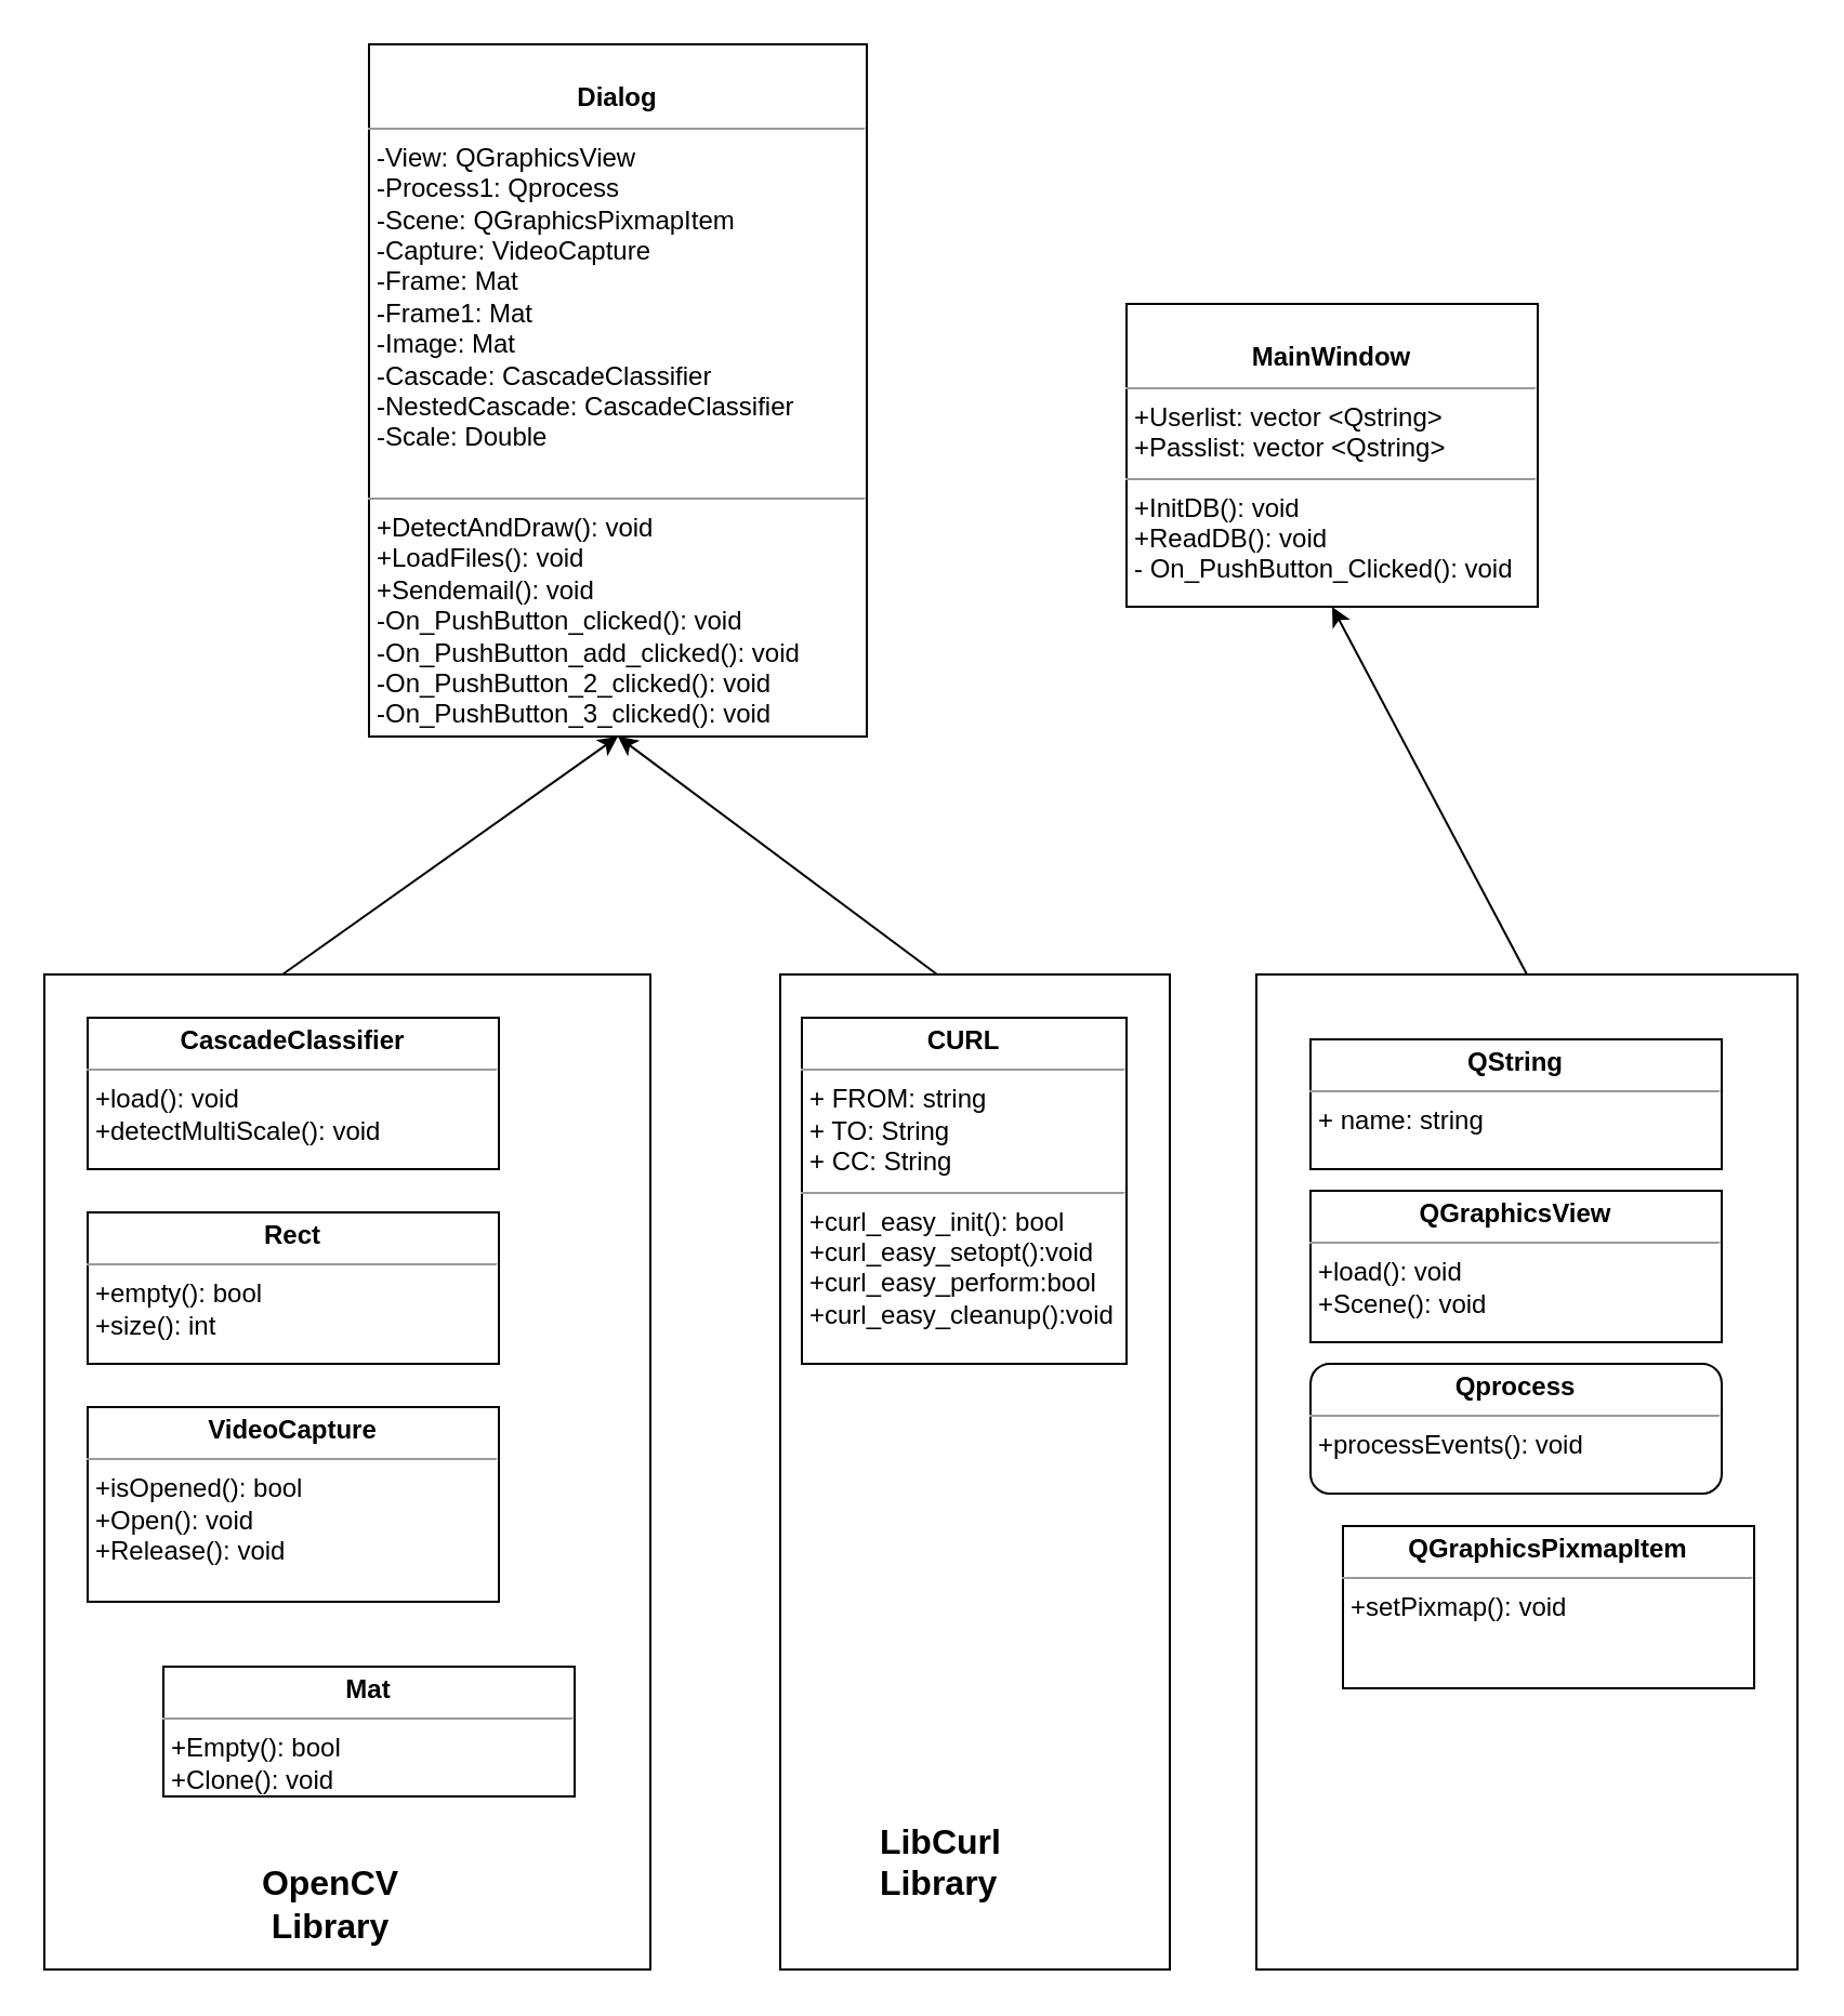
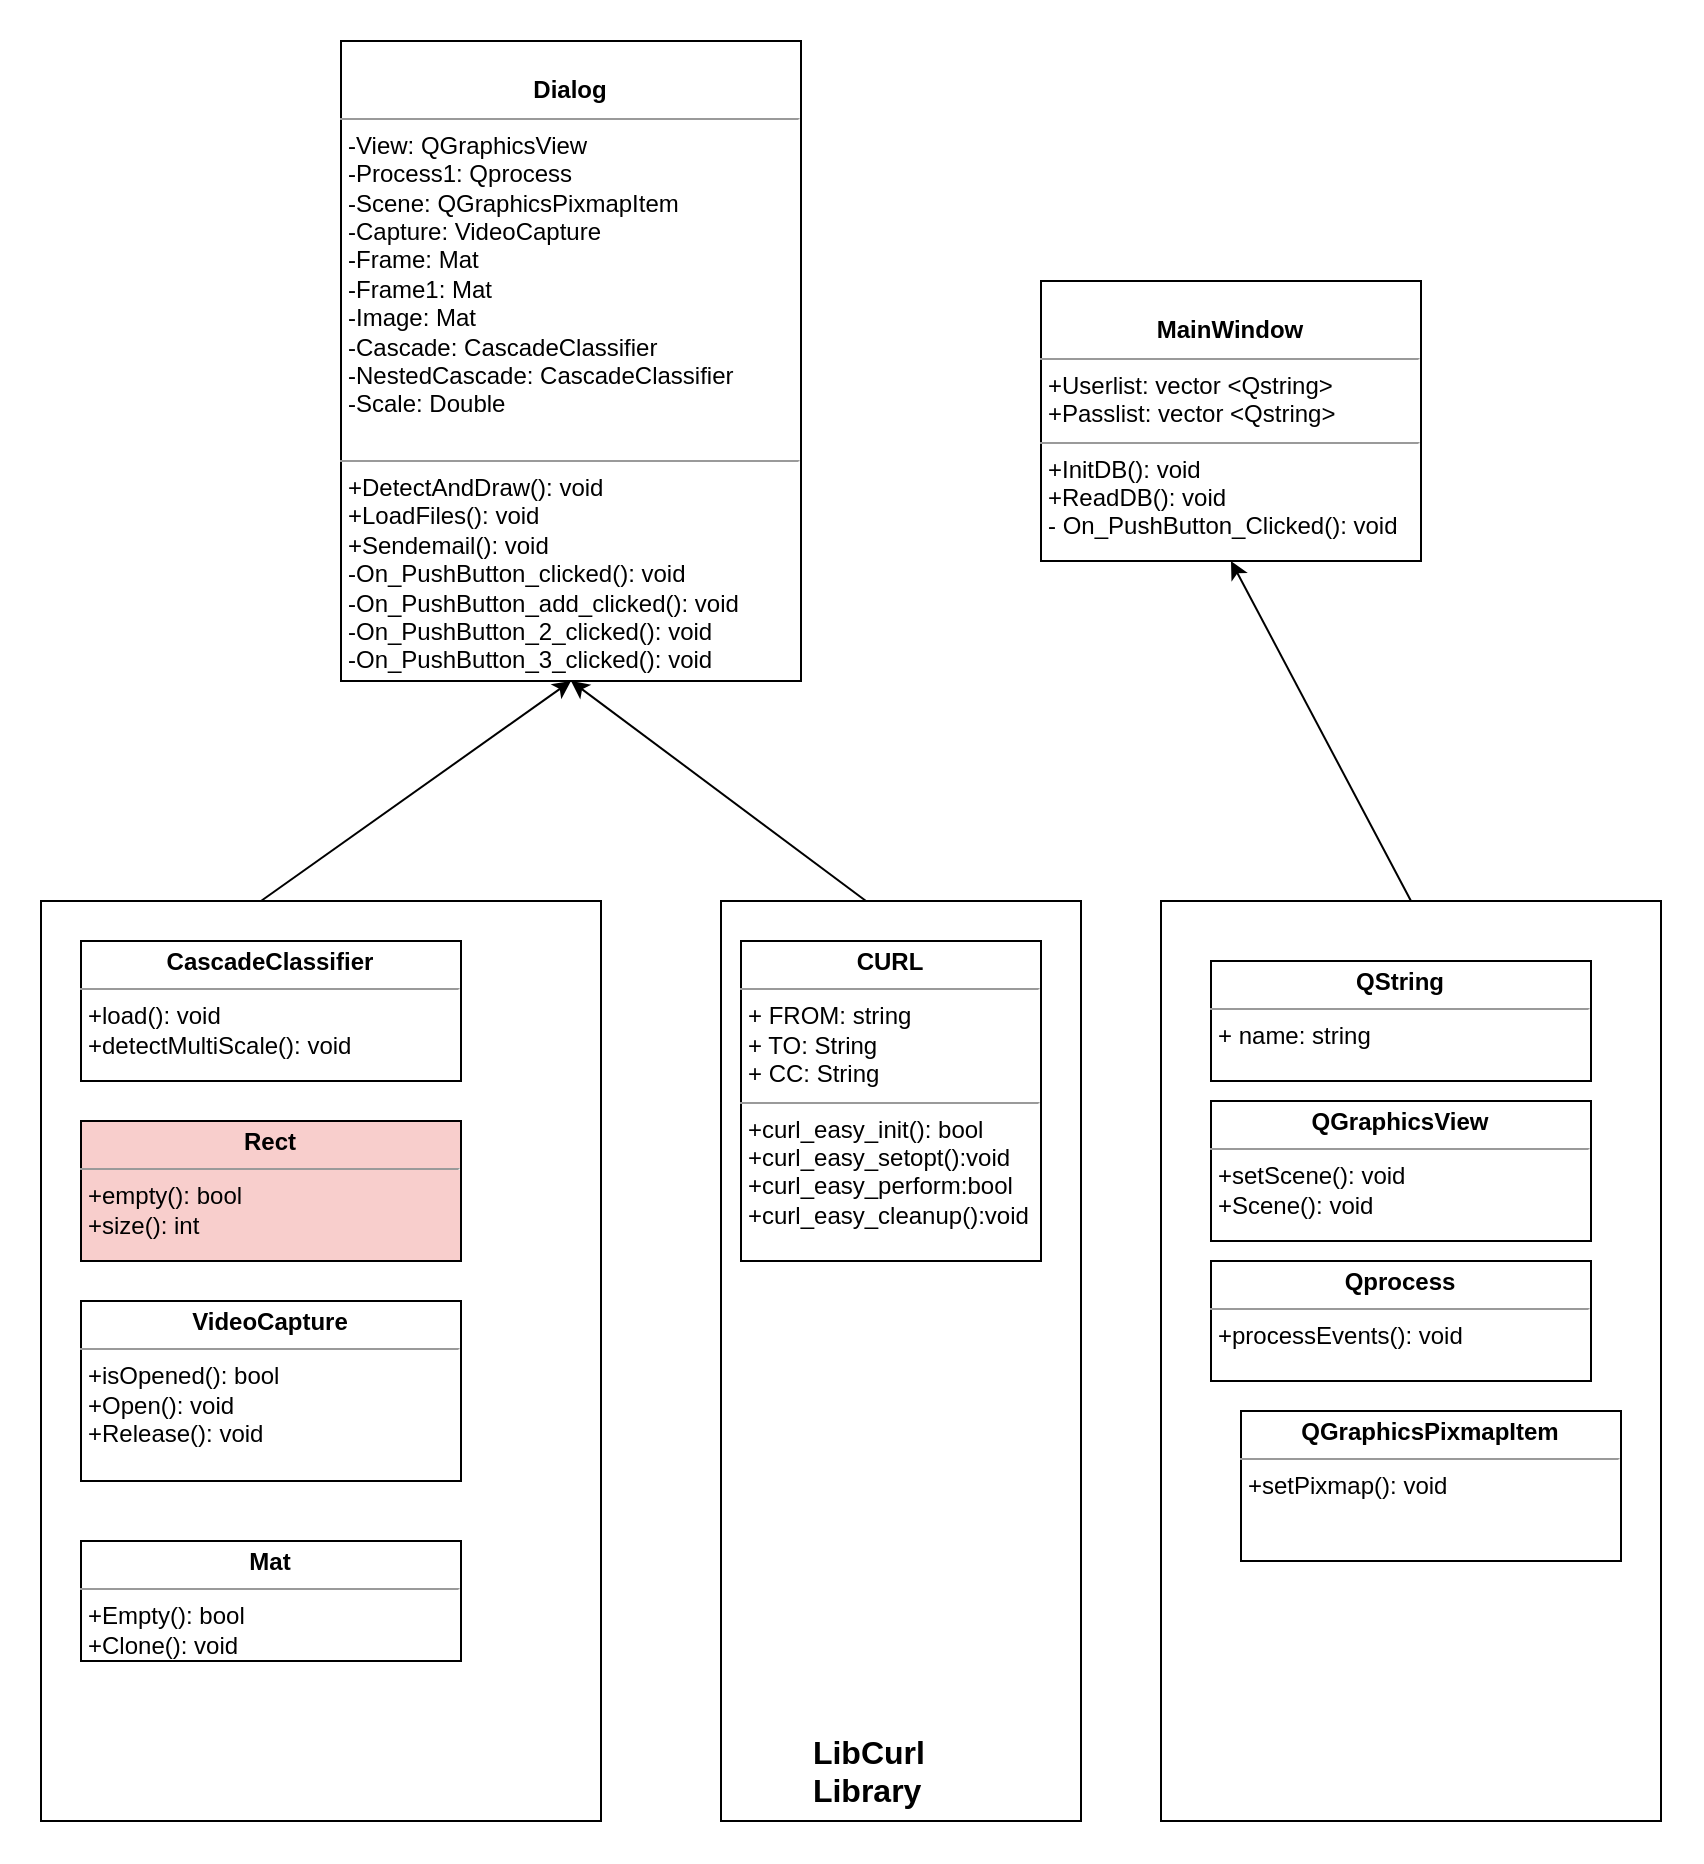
- <mxCell id="17" value="&lt;p style=&quot;margin: 0px ; margin-top: 4px ; text-align: center&quot;&gt;&lt;b&gt;QGraphicsView&lt;/b&gt;&lt;/p&gt;&lt;hr size=&quot;1&quot;&gt;&lt;p style=&quot;margin: 0px ; margin-left: 4px&quot;&gt;+load(): void&lt;/p&gt;&lt;p style=&quot;margin: 0px ; margin-left: 4px&quot;&gt;+Scene(): void&lt;/p&gt;" style="verticalAlign=top;align=left;overflow=fill;fontSize=12;fontFamily=Helvetica;html=1;" vertex="1" parent="1"><mxGeometry x="605" y="550" width="190" height="70" as="geometry" /></mxCell>
+ <mxCell id="17" value="&lt;p style=&quot;margin: 0px ; margin-top: 4px ; text-align: center&quot;&gt;&lt;b&gt;QGraphicsView&lt;/b&gt;&lt;/p&gt;&lt;hr size=&quot;1&quot;&gt;&lt;p style=&quot;margin: 0px ; margin-left: 4px&quot;&gt;+setScene(): void&lt;/p&gt;&lt;p style=&quot;margin: 0px ; margin-left: 4px&quot;&gt;+Scene(): void&lt;/p&gt;" style="verticalAlign=top;align=left;overflow=fill;fontSize=12;fontFamily=Helvetica;html=1;" vertex="1" parent="1"><mxGeometry x="605" y="550" width="190" height="70" as="geometry" /></mxCell>
- <mxCell id="5" value="&lt;p style=&quot;margin: 0px ; margin-top: 4px ; text-align: center&quot;&gt;&lt;b&gt;Rect&lt;/b&gt;&lt;/p&gt;&lt;hr size=&quot;1&quot;&gt;&lt;p style=&quot;margin: 0px ; margin-left: 4px&quot;&gt;&lt;/p&gt;&lt;p style=&quot;margin: 0px ; margin-left: 4px&quot;&gt;+empty(): bool&lt;/p&gt;&lt;p style=&quot;margin: 0px ; margin-left: 4px&quot;&gt;+size(): int&lt;/p&gt;" style="verticalAlign=top;align=left;overflow=fill;fontSize=12;fontFamily=Helvetica;html=1;" parent="1" vertex="1"><mxGeometry x="40" y="560" width="190" height="70" as="geometry" /></mxCell>
+ <mxCell id="5" value="&lt;p style=&quot;margin: 0px ; margin-top: 4px ; text-align: center&quot;&gt;&lt;b&gt;Rect&lt;/b&gt;&lt;/p&gt;&lt;hr size=&quot;1&quot;&gt;&lt;p style=&quot;margin: 0px ; margin-left: 4px&quot;&gt;&lt;/p&gt;&lt;p style=&quot;margin: 0px ; margin-left: 4px&quot;&gt;+empty(): bool&lt;/p&gt;&lt;p style=&quot;margin: 0px ; margin-left: 4px&quot;&gt;+size(): int&lt;/p&gt;" style="verticalAlign=top;align=left;overflow=fill;fontSize=12;fontFamily=Helvetica;html=1;fillColor=#f8cecc;" parent="1" vertex="1"><mxGeometry x="40" y="560" width="190" height="70" as="geometry" /></mxCell>
- <mxCell id="18" value="&lt;p style=&quot;margin: 0px ; margin-top: 4px ; text-align: center&quot;&gt;&lt;b&gt;Qprocess&lt;/b&gt;&lt;/p&gt;&lt;hr size=&quot;1&quot;&gt;&lt;p style=&quot;margin: 0px ; margin-left: 4px&quot;&gt;+processEvents(): void&lt;/p&gt;" style="verticalAlign=top;align=left;overflow=fill;fontSize=12;fontFamily=Helvetica;html=1;rounded=1;" vertex="1" parent="1"><mxGeometry x="605" y="630" width="190" height="60" as="geometry" /></mxCell>
+ <mxCell id="18" value="&lt;p style=&quot;margin: 0px ; margin-top: 4px ; text-align: center&quot;&gt;&lt;b&gt;Qprocess&lt;/b&gt;&lt;/p&gt;&lt;hr size=&quot;1&quot;&gt;&lt;p style=&quot;margin: 0px ; margin-left: 4px&quot;&gt;+processEvents(): void&lt;/p&gt;" style="verticalAlign=top;align=left;overflow=fill;fontSize=12;fontFamily=Helvetica;html=1;" vertex="1" parent="1"><mxGeometry x="605" y="630" width="190" height="60" as="geometry" /></mxCell>
- <mxCell id="7" value="&lt;p style=&quot;margin: 0px ; margin-top: 4px ; text-align: center&quot;&gt;&lt;b&gt;Mat&lt;/b&gt;&lt;/p&gt;&lt;hr size=&quot;1&quot;&gt;&lt;p style=&quot;margin: 0px ; margin-left: 4px&quot;&gt;+Empty(): bool&lt;/p&gt;&lt;p style=&quot;margin: 0px ; margin-left: 4px&quot;&gt;+Clone(): void&lt;/p&gt;" style="verticalAlign=top;align=left;overflow=fill;fontSize=12;fontFamily=Helvetica;html=1;" parent="1" vertex="1"><mxGeometry x="75" y="770" width="190" height="60" as="geometry" /></mxCell>
+ <mxCell id="7" value="&lt;p style=&quot;margin: 0px ; margin-top: 4px ; text-align: center&quot;&gt;&lt;b&gt;Mat&lt;/b&gt;&lt;/p&gt;&lt;hr size=&quot;1&quot;&gt;&lt;p style=&quot;margin: 0px ; margin-left: 4px&quot;&gt;+Empty(): bool&lt;/p&gt;&lt;p style=&quot;margin: 0px ; margin-left: 4px&quot;&gt;+Clone(): void&lt;/p&gt;" style="verticalAlign=top;align=left;overflow=fill;fontSize=12;fontFamily=Helvetica;html=1;" parent="1" vertex="1"><mxGeometry x="40" y="770" width="190" height="60" as="geometry" /></mxCell>
- <mxCell id="12" value="&lt;b&gt;&lt;font style=&quot;font-size: 16px&quot;&gt;&amp;nbsp;LibCurl &lt;br&gt;&amp;nbsp;Library&lt;/font&gt;&lt;/b&gt;" style="text;html=1;" parent="1" vertex="1"><mxGeometry x="400" y="835" width="110" height="30" as="geometry" /></mxCell>
+ <mxCell id="12" value="&lt;b&gt;&lt;font style=&quot;font-size: 16px&quot;&gt;&amp;nbsp;LibCurl &lt;br&gt;&amp;nbsp;Library&lt;/font&gt;&lt;/b&gt;" style="text;html=1;" parent="1" vertex="1"><mxGeometry x="400" y="860" width="110" height="30" as="geometry" /></mxCell>
- <mxCell id="10" value="&lt;b&gt;&lt;font style=&quot;font-size: 16px&quot;&gt;OpenCV Library&lt;/font&gt;&lt;/b&gt;" style="text;html=1;strokeColor=none;fillColor=none;align=center;verticalAlign=middle;whiteSpace=wrap;rounded=0;" parent="1" vertex="1"><mxGeometry x="95" y="870" width="115" height="20" as="geometry" /></mxCell>
